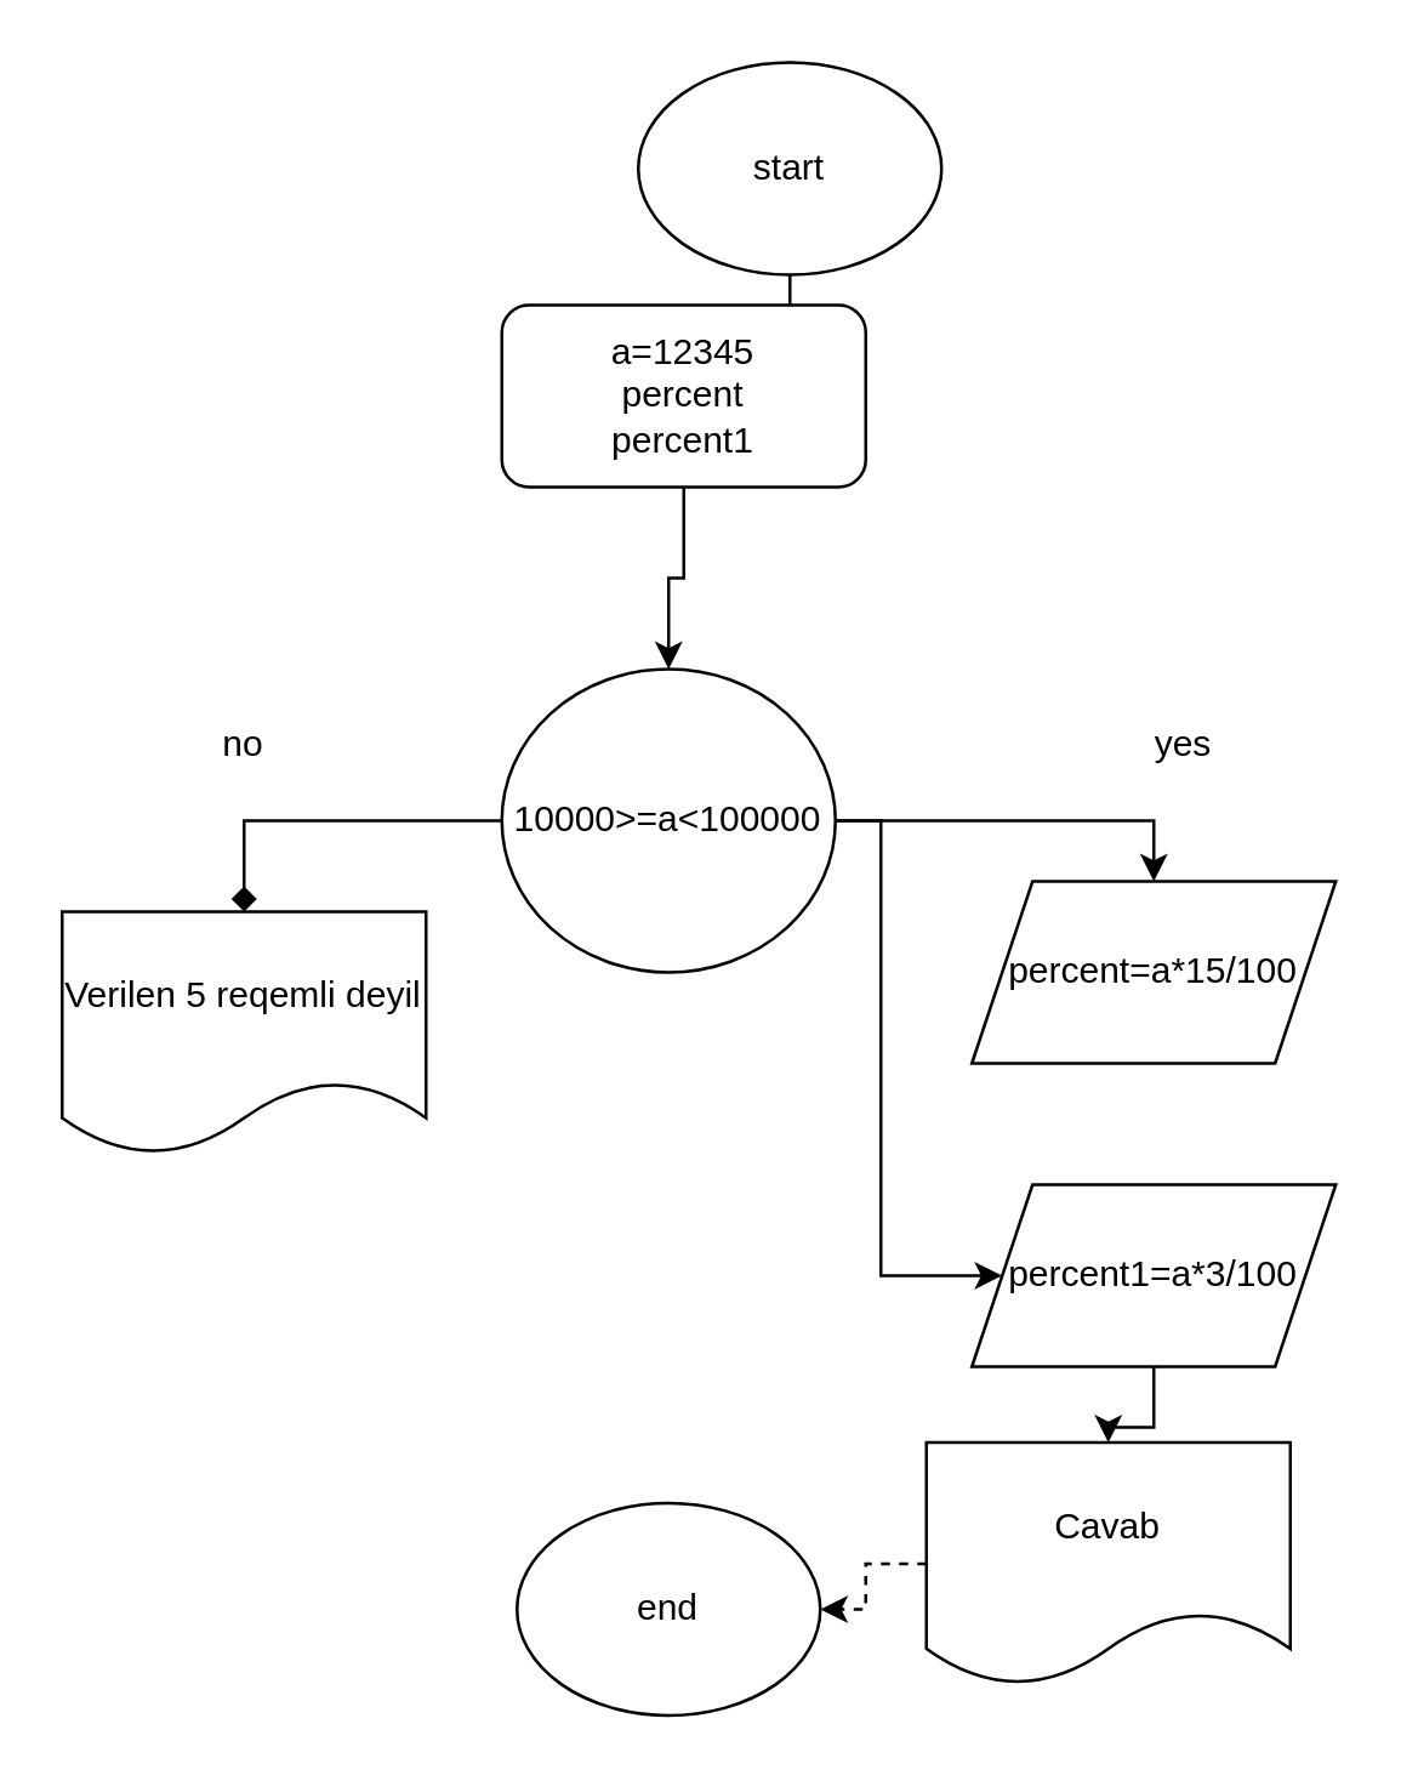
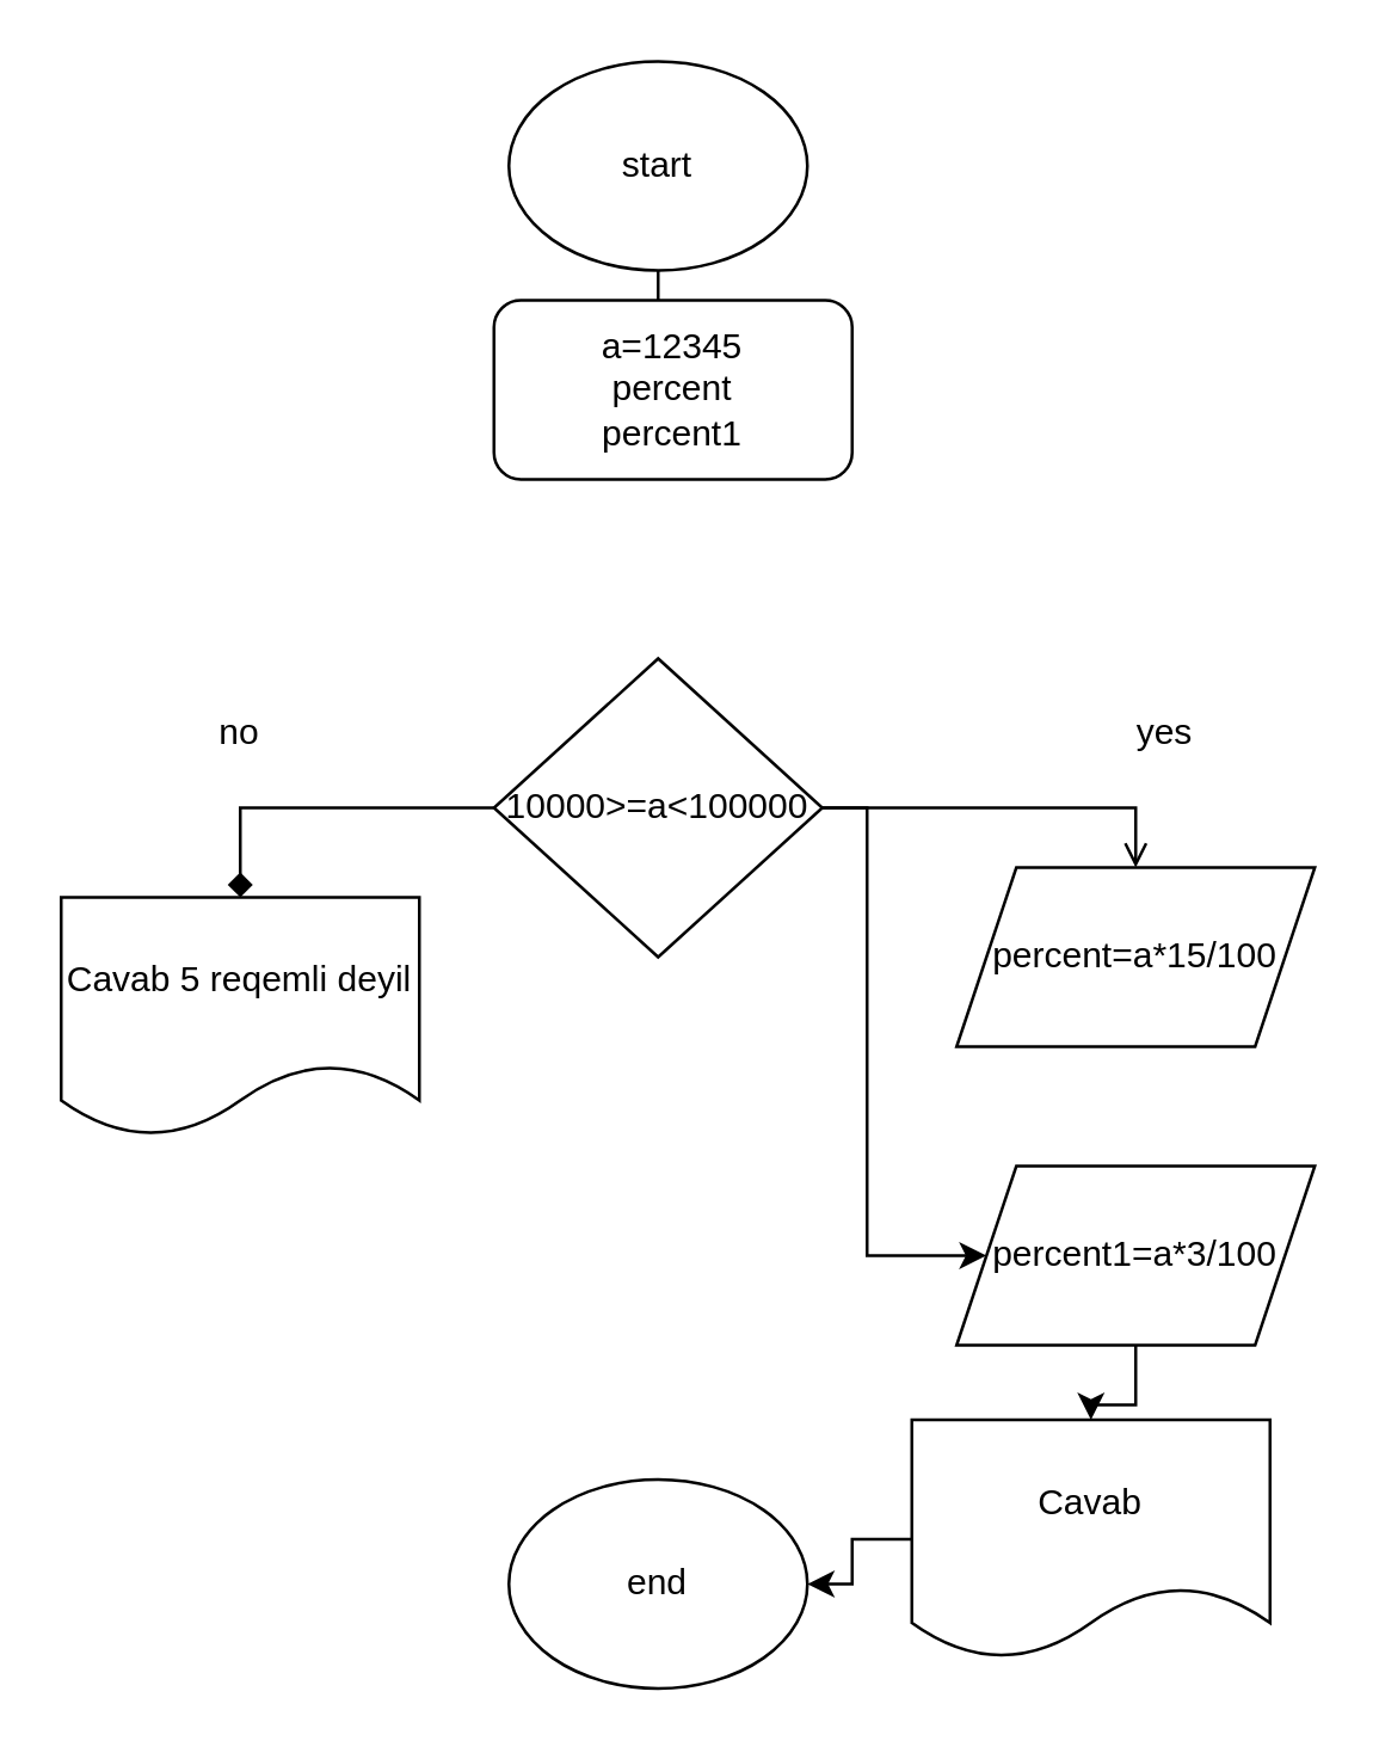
- <mxCell id="3" value="start" style="ellipse;whiteSpace=wrap;html=1;" vertex="1" parent="1"><mxGeometry x="210" y="20" width="100" height="70" as="geometry" /></mxCell>
+ <mxCell id="3" value="start" style="ellipse;whiteSpace=wrap;html=1;" vertex="1" parent="1"><mxGeometry x="170" y="20" width="100" height="70" as="geometry" /></mxCell>
- <mxCell id="5" style="edgeStyle=orthogonalEdgeStyle;rounded=0;orthogonalLoop=1;jettySize=auto;html=1;" edge="1" parent="1" source="6" target="10"><mxGeometry relative="1" as="geometry" /></mxCell>
- <mxCell id="10" value="10000&amp;gt;=a&amp;lt;100000" style="ellipse;whiteSpace=wrap;html=1;" vertex="1" parent="1"><mxGeometry x="165" y="220" width="110" height="100" as="geometry" /></mxCell>
+ <mxCell id="10" value="10000&amp;gt;=a&amp;lt;100000" style="rhombus;whiteSpace=wrap;html=1;" vertex="1" parent="1"><mxGeometry x="165" y="220" width="110" height="100" as="geometry" /></mxCell>
- <mxCell id="8" style="edgeStyle=orthogonalEdgeStyle;rounded=0;orthogonalLoop=1;jettySize=auto;html=1;entryX=0.5;entryY=0;entryDx=0;entryDy=0;" edge="1" parent="1" source="10" target="14"><mxGeometry relative="1" as="geometry" /></mxCell>
+ <mxCell id="8" style="edgeStyle=orthogonalEdgeStyle;rounded=0;orthogonalLoop=1;jettySize=auto;html=1;entryX=0.5;entryY=0;entryDx=0;entryDy=0;endArrow=open;" edge="1" parent="1" source="10" target="14"><mxGeometry relative="1" as="geometry" /></mxCell>
- <mxCell id="13" value="Verilen 5 reqemli deyil" style="shape=document;whiteSpace=wrap;html=1;boundedLbl=1;" vertex="1" parent="1"><mxGeometry x="20" y="300" width="120" height="80" as="geometry" /></mxCell>
+ <mxCell id="13" value="Cavab 5 reqemli deyil" style="shape=document;whiteSpace=wrap;html=1;boundedLbl=1;" vertex="1" parent="1"><mxGeometry x="20" y="300" width="120" height="80" as="geometry" /></mxCell>
- <mxCell id="17" style="edgeStyle=orthogonalEdgeStyle;rounded=0;orthogonalLoop=1;jettySize=auto;html=1;entryX=1;entryY=0.5;entryDx=0;entryDy=0;dashed=1;" edge="1" parent="1" source="18" target="4"><mxGeometry relative="1" as="geometry" /></mxCell>
+ <mxCell id="17" style="edgeStyle=orthogonalEdgeStyle;rounded=0;orthogonalLoop=1;jettySize=auto;html=1;entryX=1;entryY=0.5;entryDx=0;entryDy=0;" edge="1" parent="1" source="18" target="4"><mxGeometry relative="1" as="geometry" /></mxCell>
